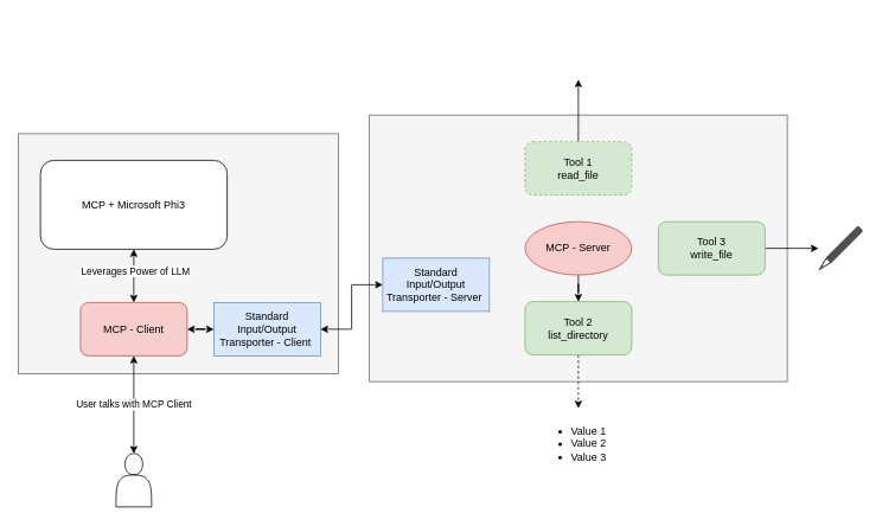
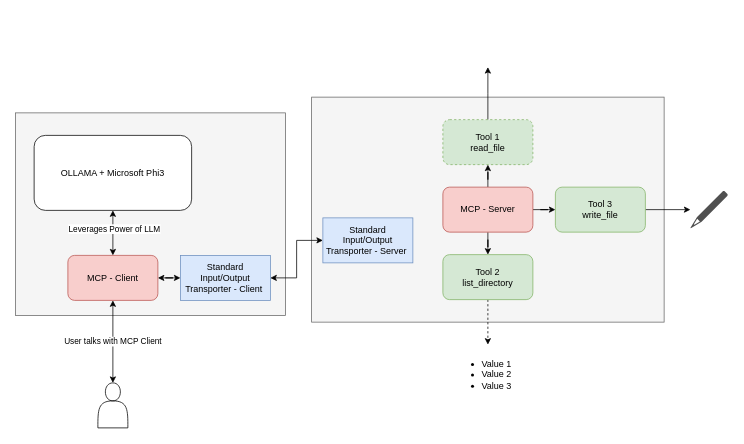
- <mxCell id="21" value="MCP + Microsoft Phi3" style="rounded=1;whiteSpace=wrap;html=1;" vertex="1" parent="1"><mxGeometry x="45" y="180" width="210" height="100" as="geometry" /></mxCell>
+ <mxCell id="21" value="OLLAMA + Microsoft Phi3" style="rounded=1;whiteSpace=wrap;html=1;" vertex="1" parent="1"><mxGeometry x="45" y="180" width="210" height="100" as="geometry" /></mxCell>
+ <mxCell id="8" value="" style="edgeStyle=orthogonalEdgeStyle;rounded=0;orthogonalLoop=1;jettySize=auto;html=1;" edge="1" parent="1" source="11" target="16"><mxGeometry relative="1" as="geometry" /></mxCell>
- <mxCell id="11" value="MCP - Server" style="ellipse;whiteSpace=wrap;html=1;fillColor=#f8cecc;strokeColor=#b85450;" vertex="1" parent="1"><mxGeometry x="590" y="249" width="120" height="60" as="geometry" /></mxCell>
+ <mxCell id="11" value="MCP - Server" style="rounded=1;whiteSpace=wrap;html=1;fillColor=#f8cecc;strokeColor=#b85450;" vertex="1" parent="1"><mxGeometry x="590" y="249" width="120" height="60" as="geometry" /></mxCell>
+ <mxCell id="10" value="" style="edgeStyle=orthogonalEdgeStyle;rounded=0;orthogonalLoop=1;jettySize=auto;html=1;" edge="1" parent="1" source="11" target="20"><mxGeometry relative="1" as="geometry" /></mxCell>
